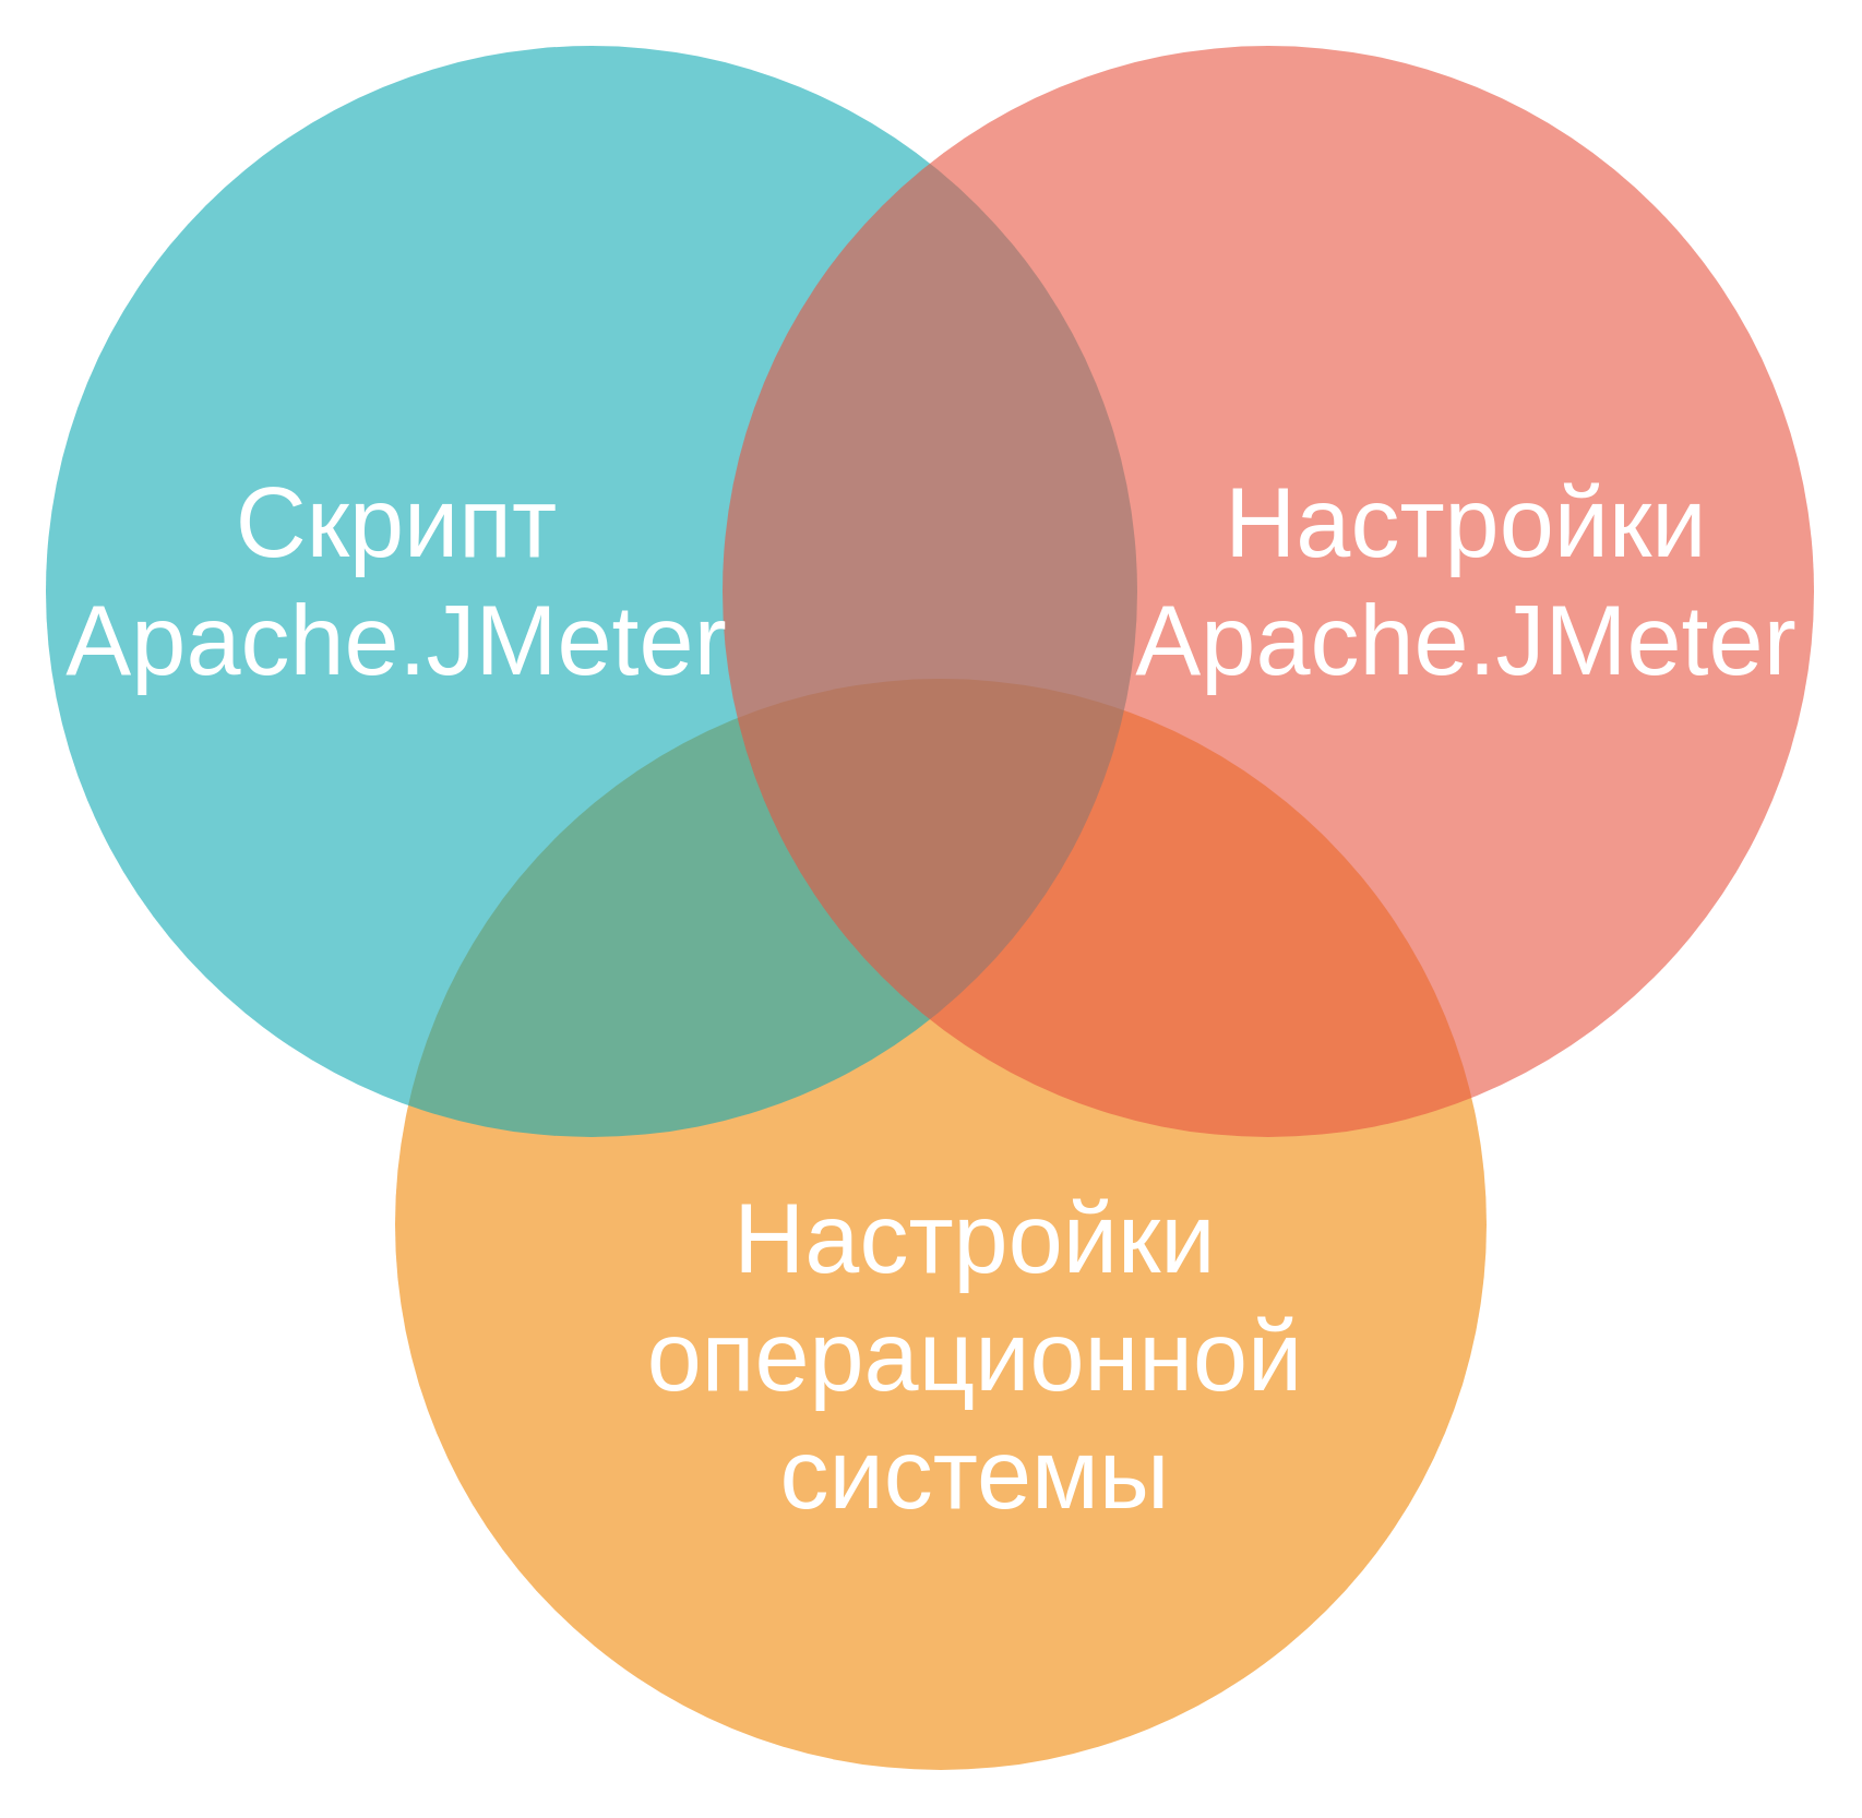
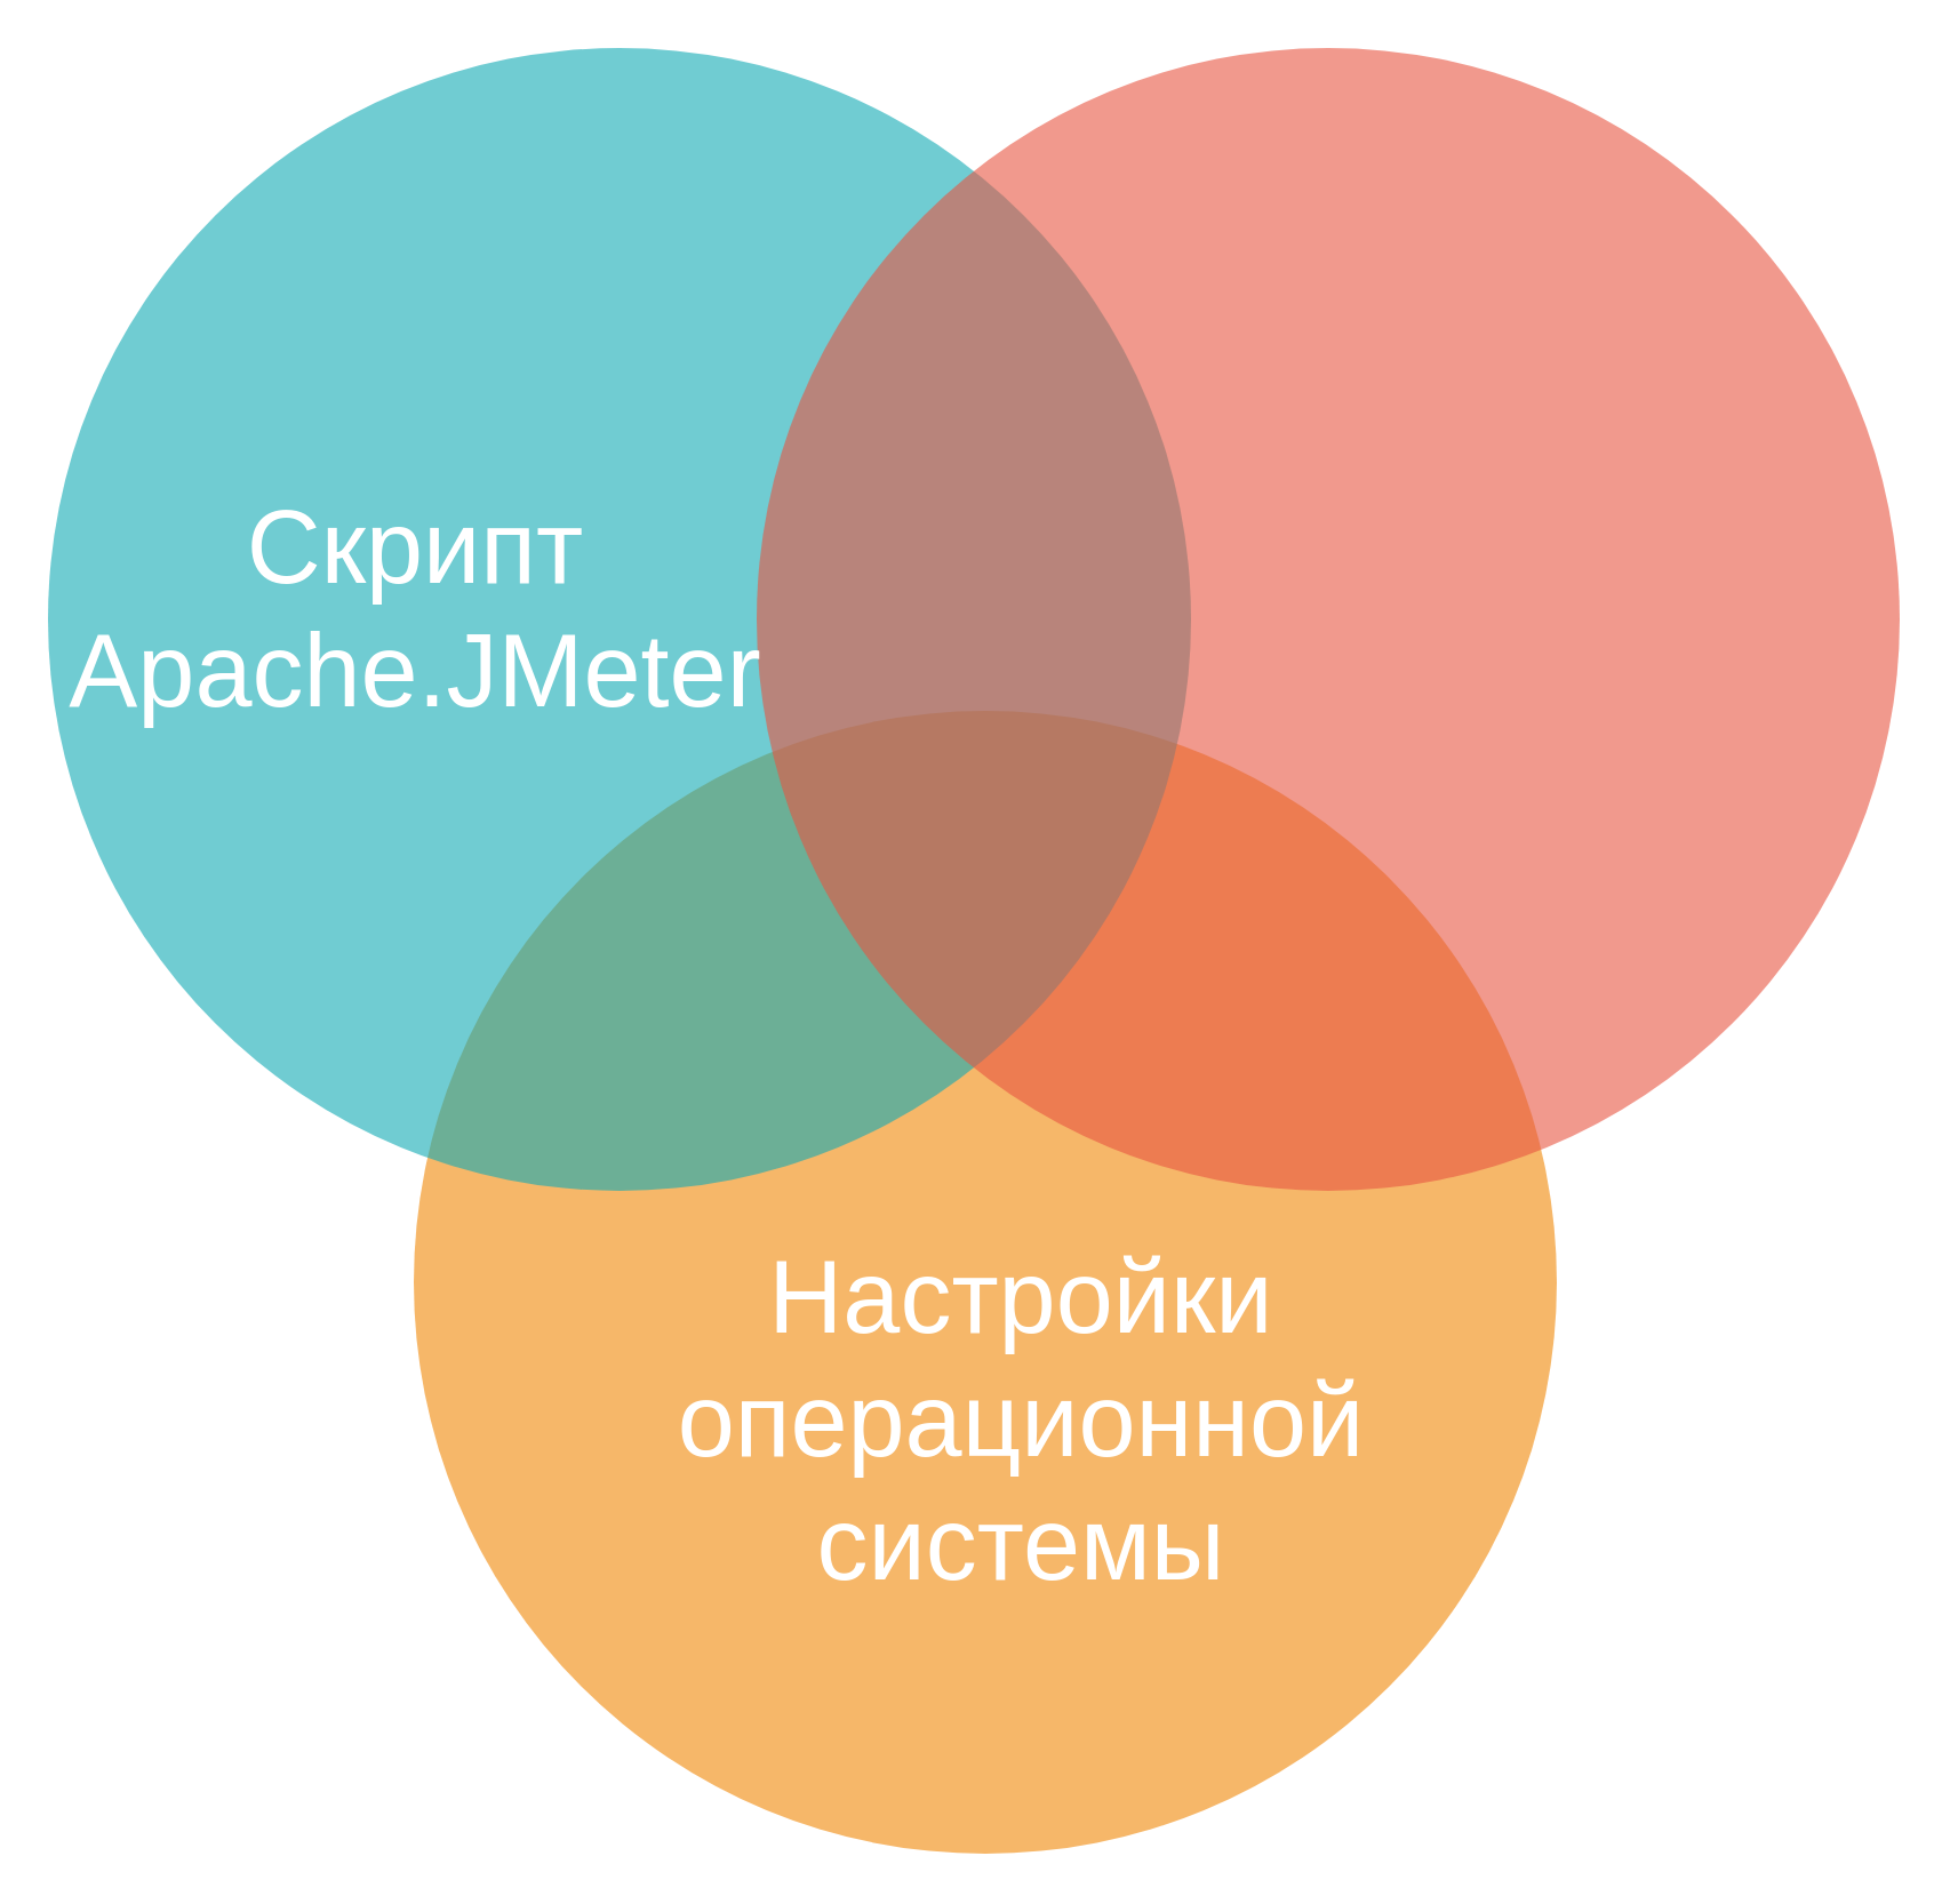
- <mxCell id="6" value="Настройки&lt;br style=&quot;font-size: 45px;&quot;&gt;Apache.JMeter" style="text;fontSize=45;align=center;verticalAlign=middle;html=1;fontColor=#FFFFFF;" parent="1" vertex="1"><mxGeometry x="521" y="231" width="300" height="70" as="geometry" /></mxCell>
